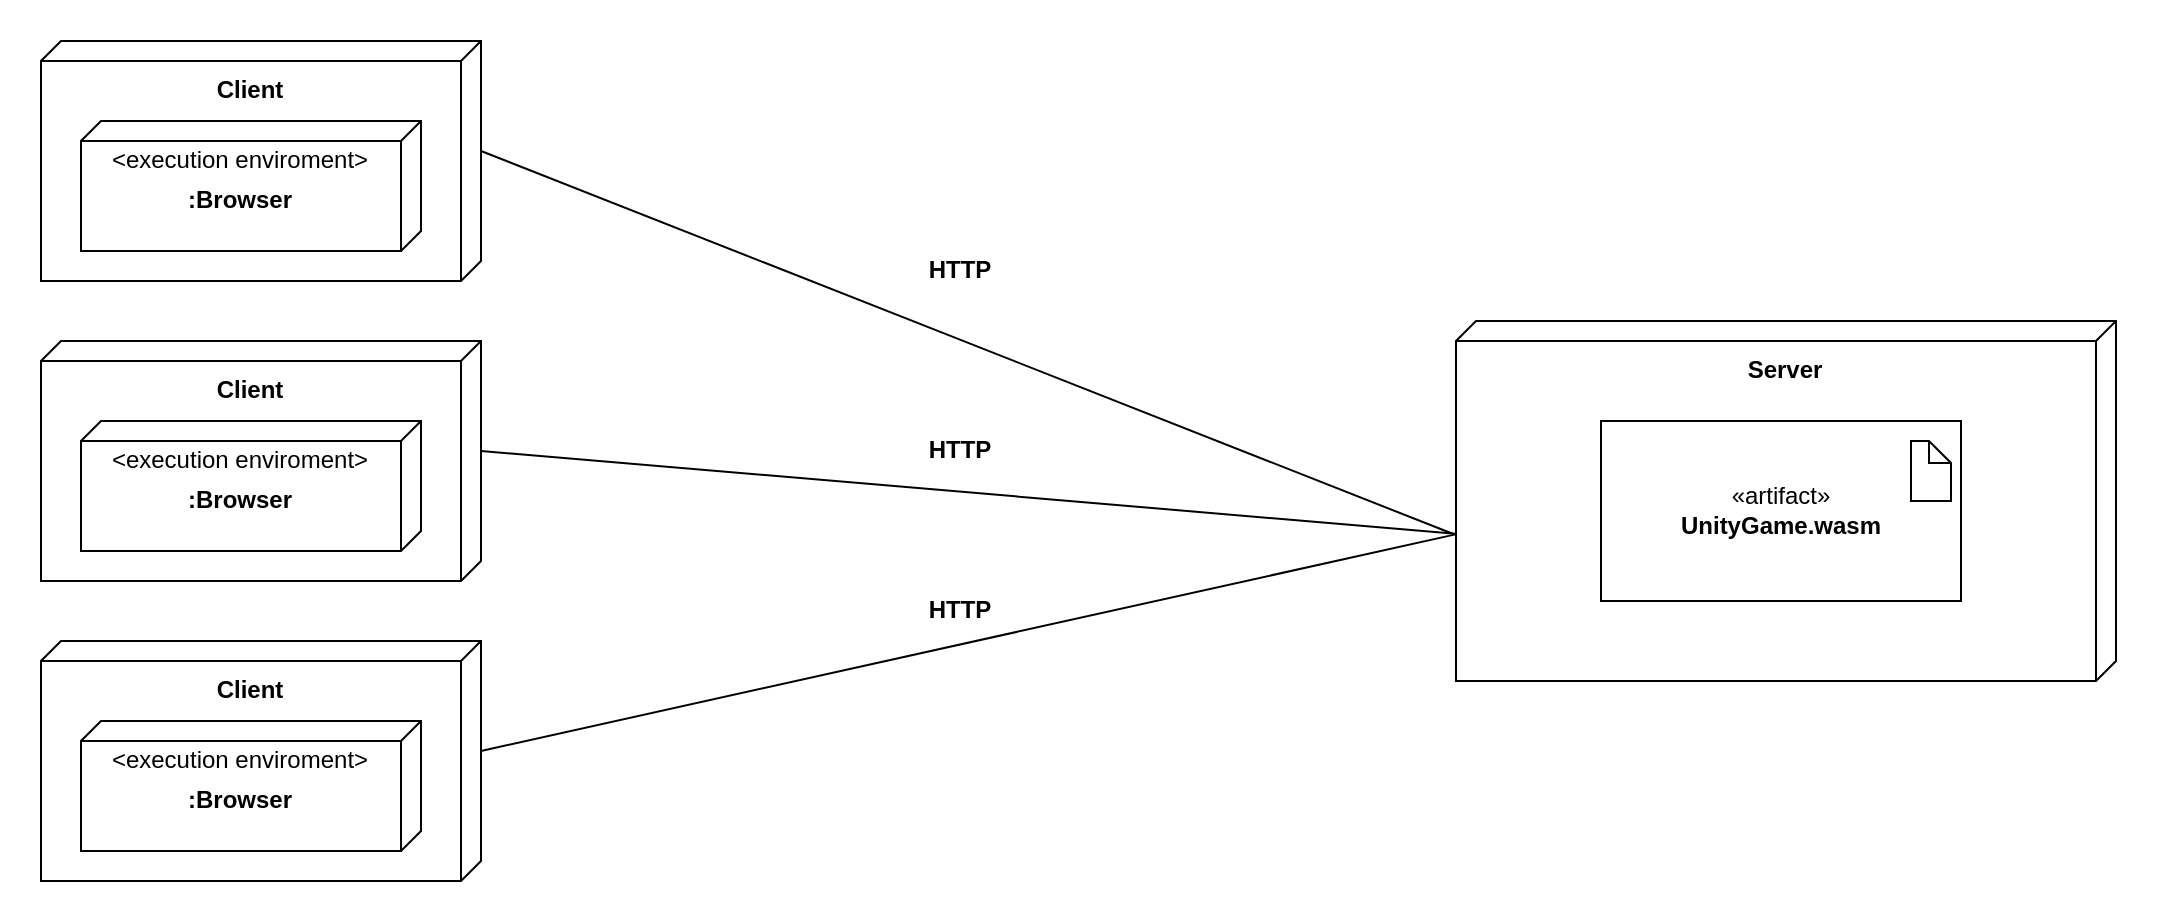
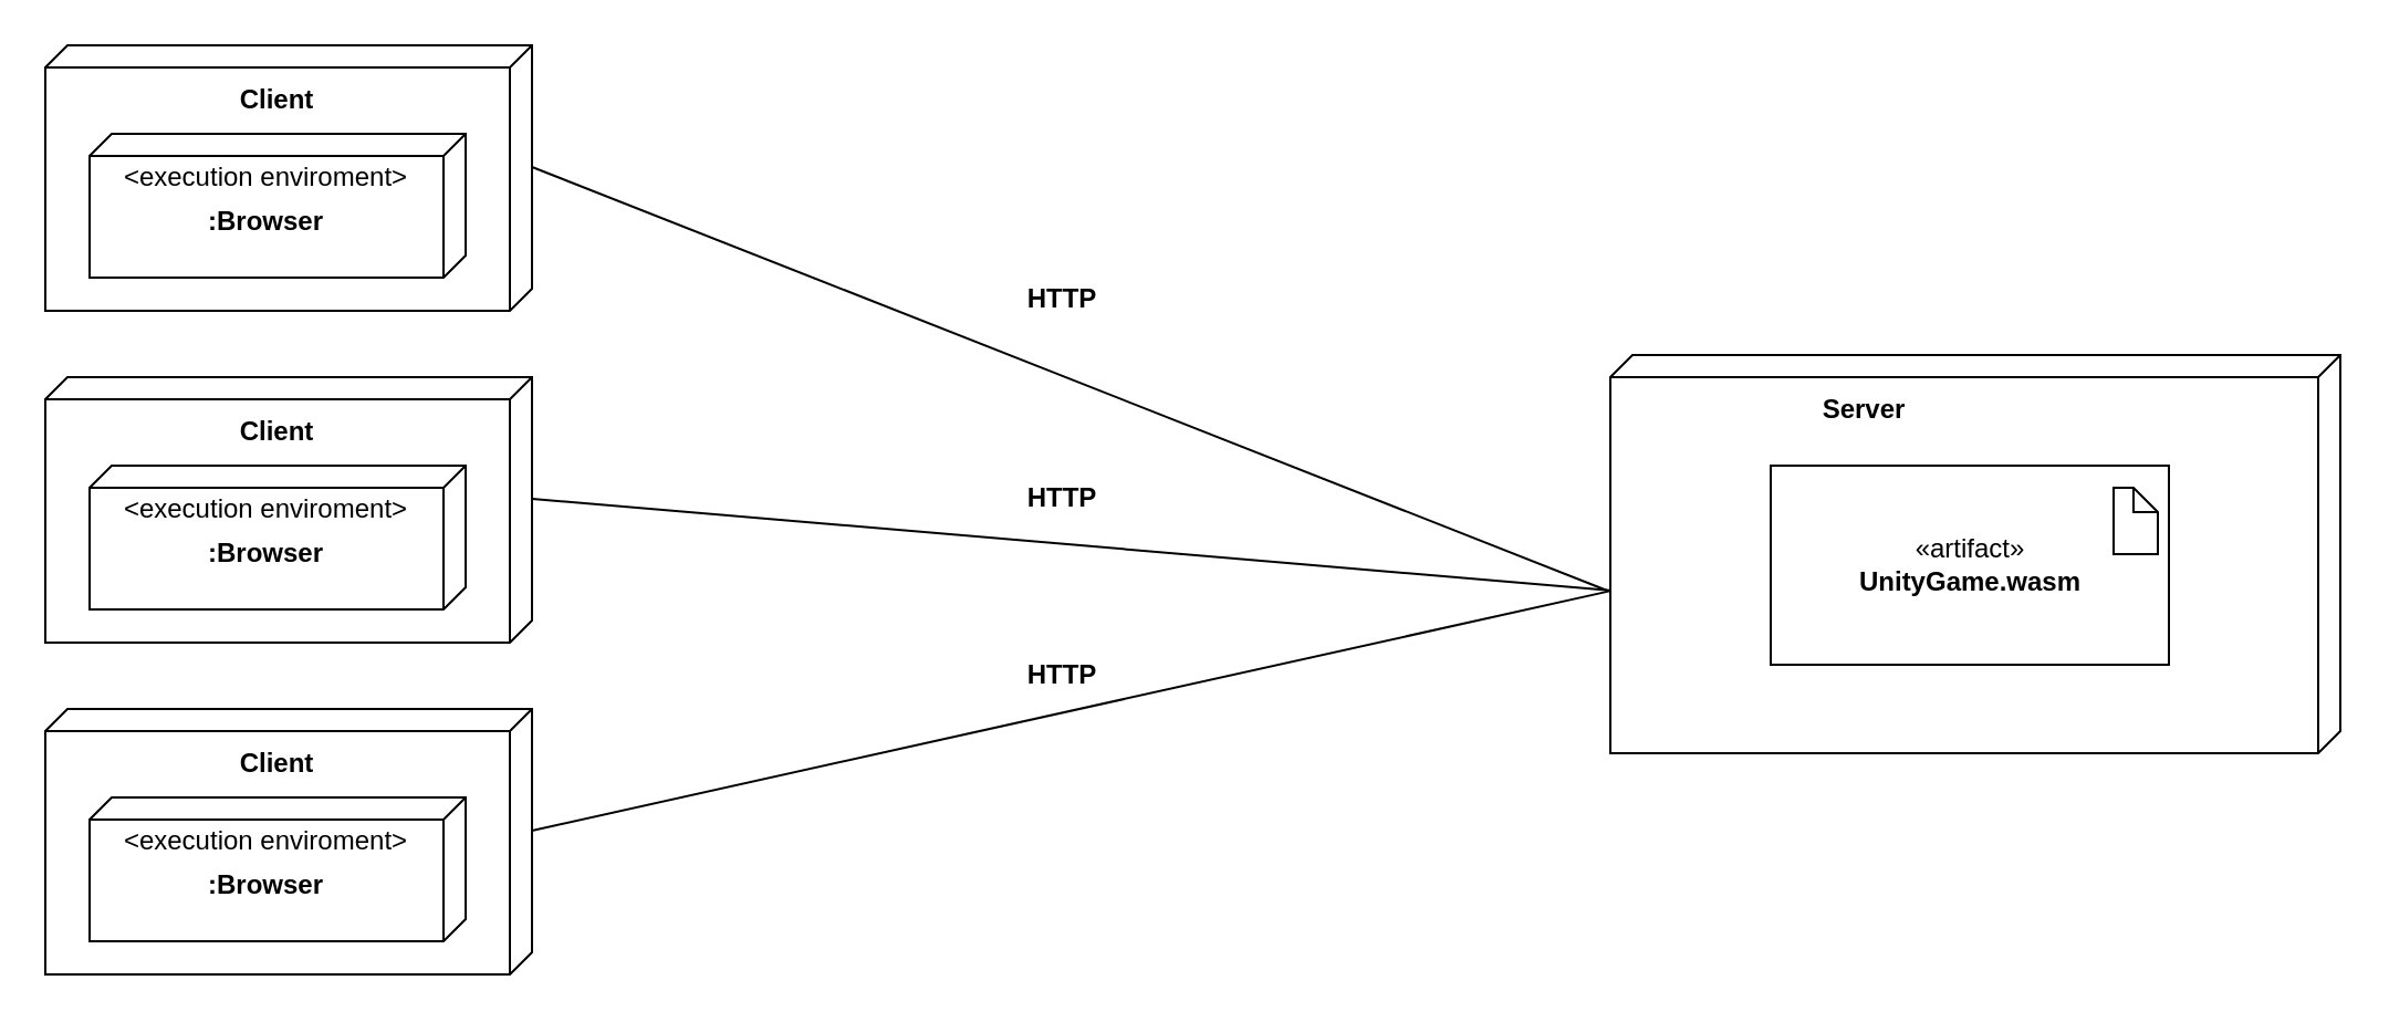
- <mxCell id="4" value="&lt;b&gt;Server&lt;/b&gt;" style="text;html=1;strokeColor=none;fillColor=none;align=center;verticalAlign=middle;whiteSpace=wrap;rounded=0;" parent="1" vertex="1"><mxGeometry x="810" y="170" width="165" height="30" as="geometry" /></mxCell>
+ <mxCell id="4" value="&lt;b&gt;Server&lt;/b&gt;" style="text;html=1;strokeColor=none;fillColor=none;align=center;verticalAlign=middle;whiteSpace=wrap;rounded=0;" parent="1" vertex="1"><mxGeometry x="760" y="170" width="165" height="30" as="geometry" /></mxCell>
